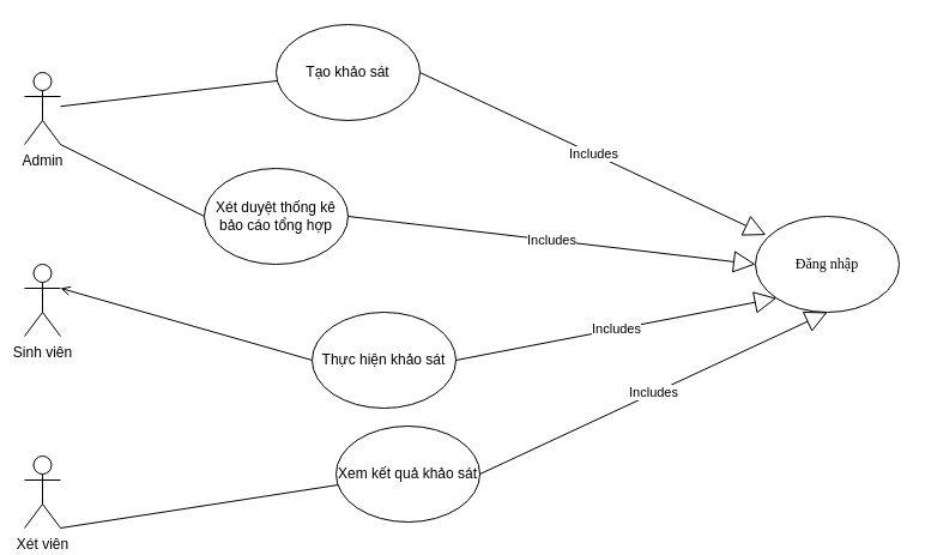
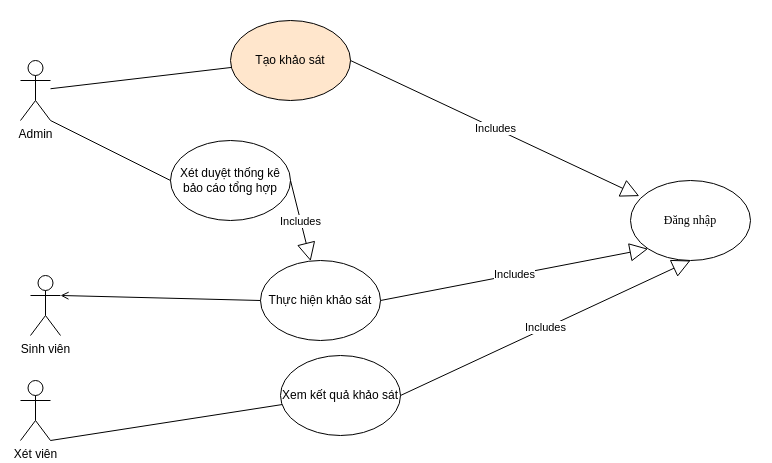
- <mxCell id="6" value="Tạo khảo sát" style="ellipse;whiteSpace=wrap;html=1;" vertex="1" parent="1"><mxGeometry x="230" y="20" width="120" height="80" as="geometry" /></mxCell>
+ <mxCell id="6" value="Tạo khảo sát" style="ellipse;whiteSpace=wrap;html=1;fillColor=#ffe6cc;" vertex="1" parent="1"><mxGeometry x="230" y="20" width="120" height="80" as="geometry" /></mxCell>
- <mxCell id="11" value="Includes" style="endArrow=block;endSize=16;endFill=0;html=1;rounded=0;entryX=0;entryY=0.5;entryDx=0;entryDy=0;exitX=1;exitY=0.5;exitDx=0;exitDy=0;" edge="1" parent="1" source="9" target="5"><mxGeometry width="160" relative="1" as="geometry"><mxPoint x="260.001" y="165.458" as="sourcePoint" /><mxPoint x="572.37" y="274.55" as="targetPoint" /></mxGeometry></mxCell>
+ <mxCell id="11" value="Includes" style="endArrow=block;endSize=16;endFill=0;html=1;rounded=0;exitX=1;exitY=0.5;exitDx=0;exitDy=0;" edge="1" parent="1" source="9" target="7"><mxGeometry width="160" relative="1" as="geometry"><mxPoint x="260.001" y="165.458" as="sourcePoint" /><mxPoint x="572.37" y="274.55" as="targetPoint" /></mxGeometry></mxCell>
- <mxCell id="2" value="Sinh viên&lt;br&gt;" style="shape=umlActor;verticalLabelPosition=bottom;verticalAlign=top;html=1;outlineConnect=0;" vertex="1" parent="1"><mxGeometry x="20" y="220" width="30" height="60" as="geometry" /></mxCell>
+ <mxCell id="2" value="Sinh viên&lt;br&gt;" style="shape=umlActor;verticalLabelPosition=bottom;verticalAlign=top;html=1;outlineConnect=0;" vertex="1" parent="1"><mxGeometry x="30" y="275" width="30" height="60" as="geometry" /></mxCell>
